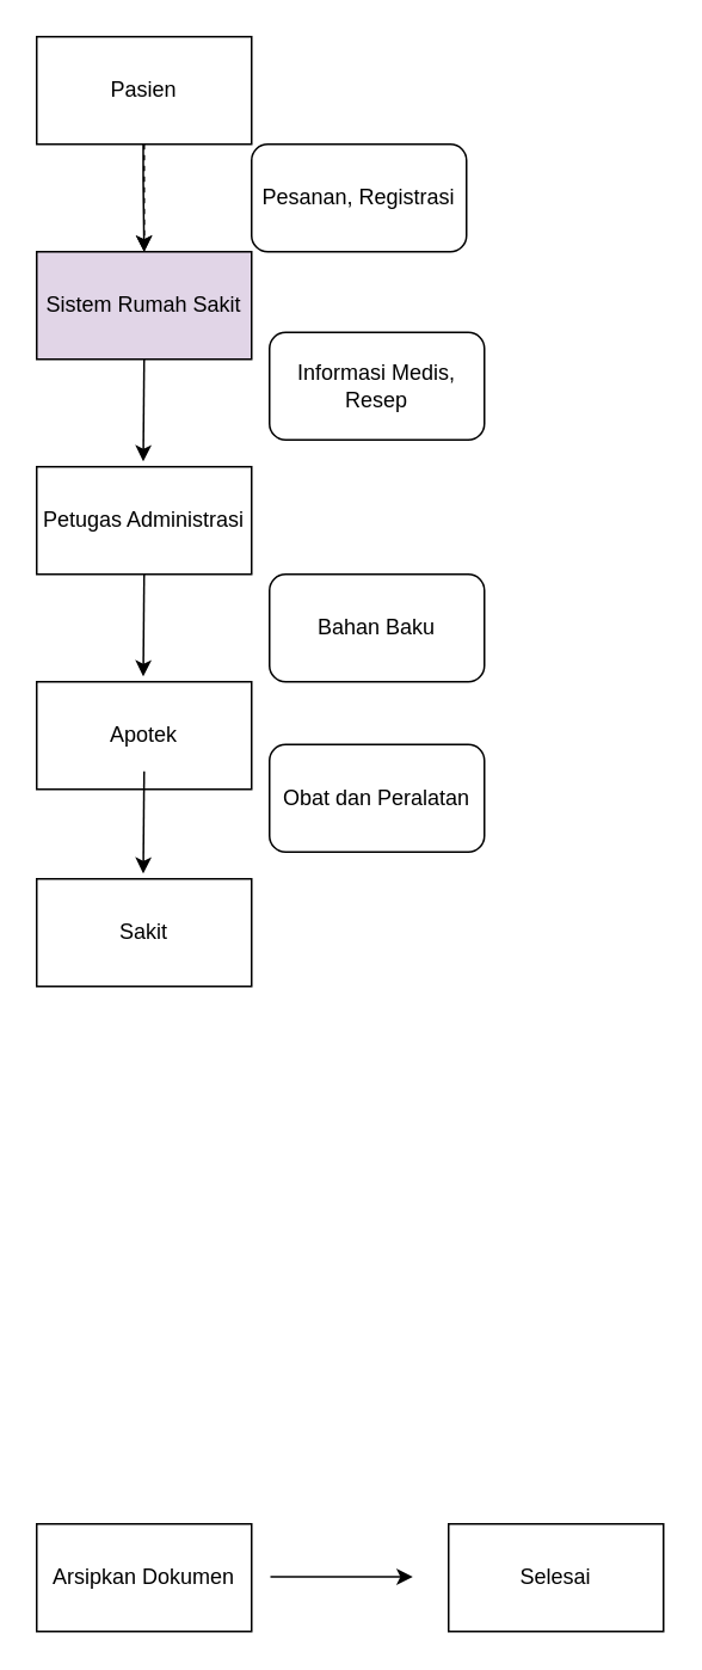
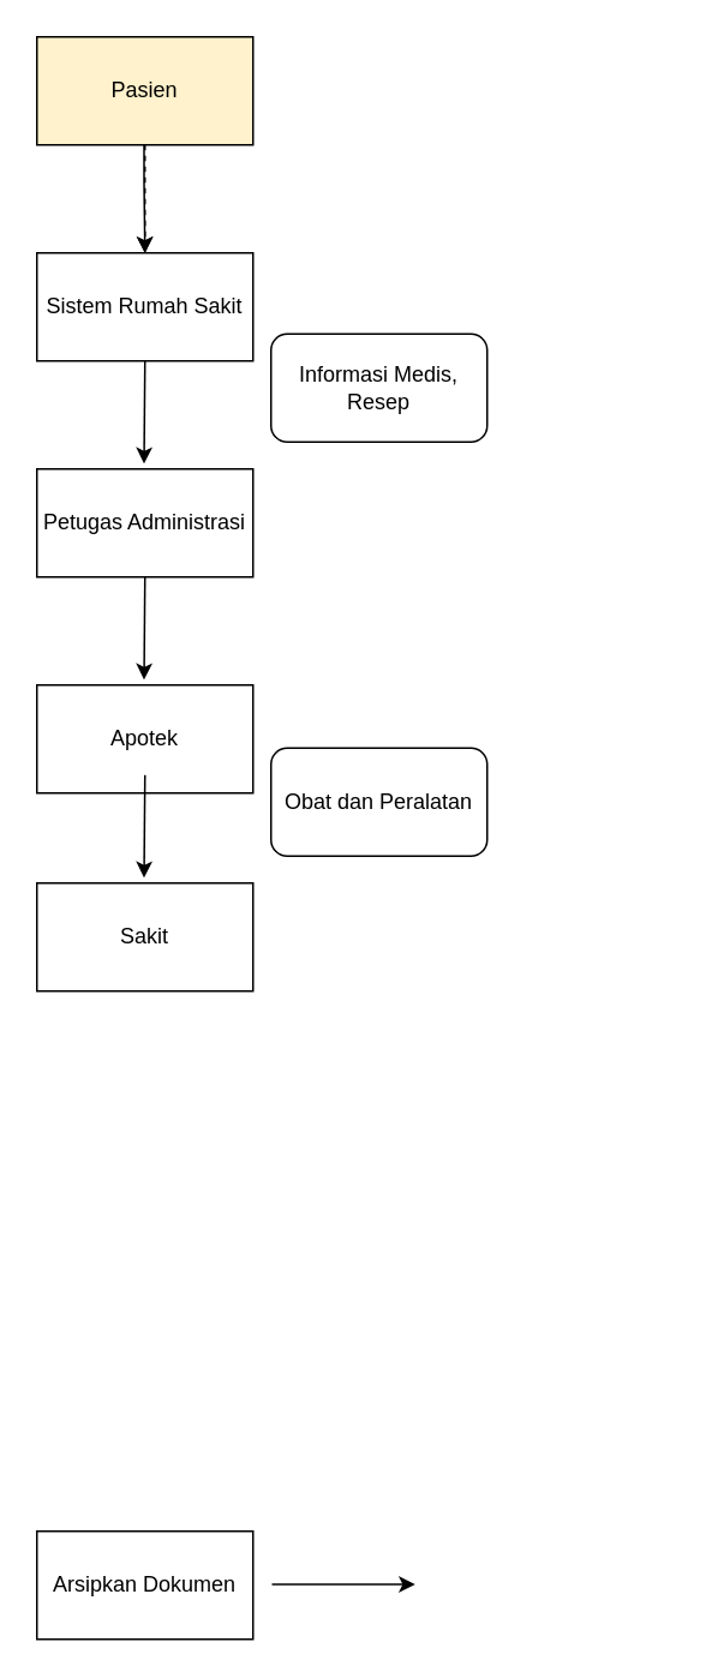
- <mxCell id="12" value="Pasien" style="rounded=0;whiteSpace=wrap;html=1;" parent="1" vertex="1"><mxGeometry x="20" y="20" width="120" height="60" as="geometry" /></mxCell>
+ <mxCell id="12" value="Pasien" style="rounded=0;whiteSpace=wrap;html=1;fillColor=#fff2cc;" parent="1" vertex="1"><mxGeometry x="20" y="20" width="120" height="60" as="geometry" /></mxCell>
- <mxCell id="16" value="Pesanan, Registrasi" style="rounded=1;whiteSpace=wrap;html=1;" vertex="1" parent="1"><mxGeometry x="140" y="80" width="120" height="60" as="geometry" /></mxCell>
- <mxCell id="5" value="Sistem Rumah Sakit" style="rounded=0;whiteSpace=wrap;html=1;fillColor=#e1d5e7;" parent="1" vertex="1"><mxGeometry x="20" y="140" width="120" height="60" as="geometry" /></mxCell>
+ <mxCell id="5" value="Sistem Rumah Sakit" style="rounded=0;whiteSpace=wrap;html=1;" parent="1" vertex="1"><mxGeometry x="20" y="140" width="120" height="60" as="geometry" /></mxCell>
- <mxCell id="18" value="Bahan Baku" style="rounded=1;whiteSpace=wrap;html=1;" vertex="1" parent="1"><mxGeometry x="150" y="320" width="120" height="60" as="geometry" /></mxCell>
- <mxCell id="15" value="Selesai" style="rounded=0;whiteSpace=wrap;html=1;" parent="1" vertex="1"><mxGeometry x="250" y="850" width="120" height="60" as="geometry" /></mxCell>
